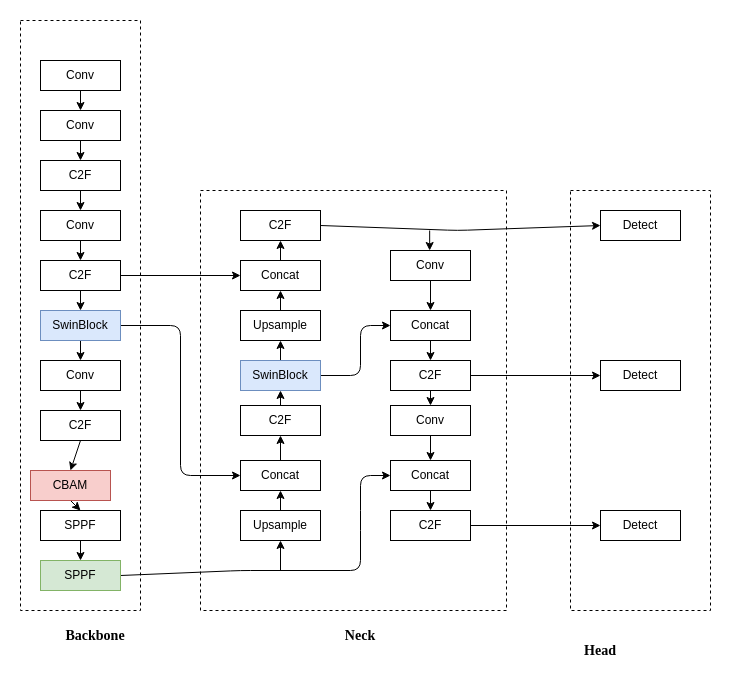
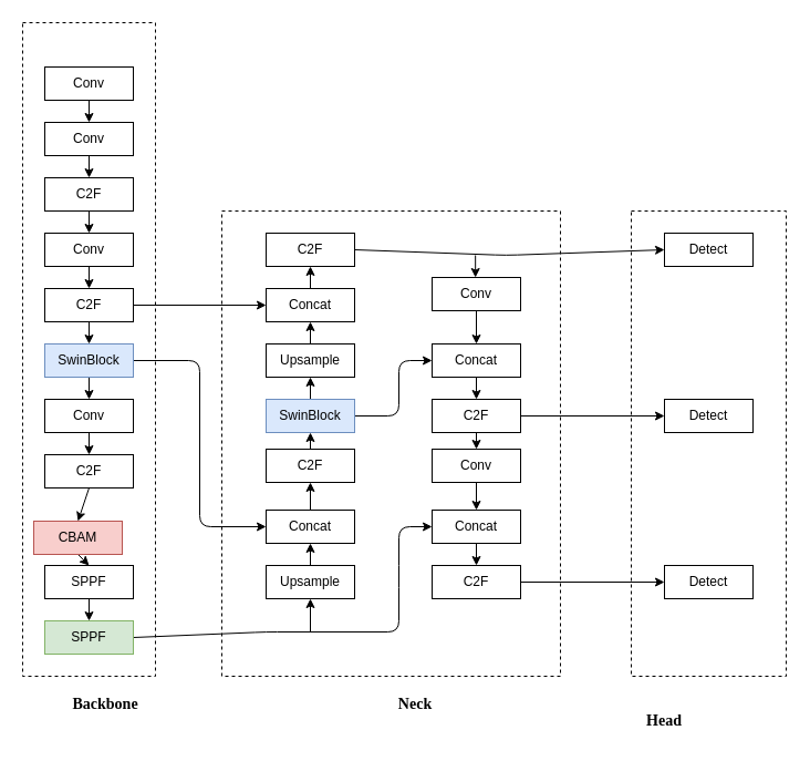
- <mxCell id="62" value="&lt;h3&gt;&lt;b&gt;&lt;font face=&quot;Comic Sans MS&quot;&gt;Neck&lt;/font&gt;&lt;/b&gt;&lt;/h3&gt;" style="text;html=1;align=center;verticalAlign=middle;whiteSpace=wrap;rounded=0;" vertex="1" parent="1"><mxGeometry x="330" y="620" width="60" height="30" as="geometry" /></mxCell>
+ <mxCell id="62" value="&lt;h3&gt;&lt;b&gt;&lt;font face=&quot;Comic Sans MS&quot;&gt;Neck&lt;/font&gt;&lt;/b&gt;&lt;/h3&gt;" style="text;html=1;align=center;verticalAlign=middle;whiteSpace=wrap;rounded=0;" vertex="1" parent="1"><mxGeometry x="345" y="620" width="60" height="30" as="geometry" /></mxCell>
